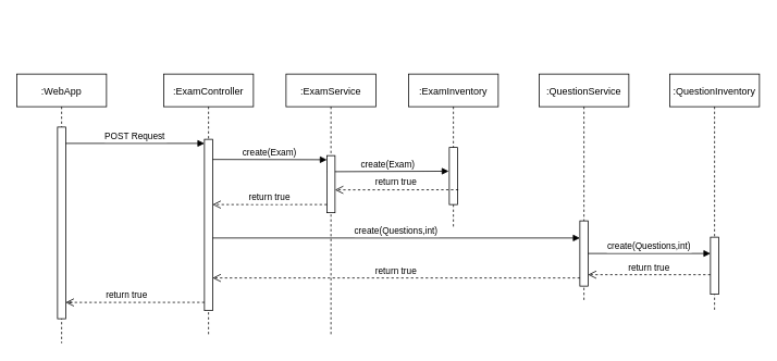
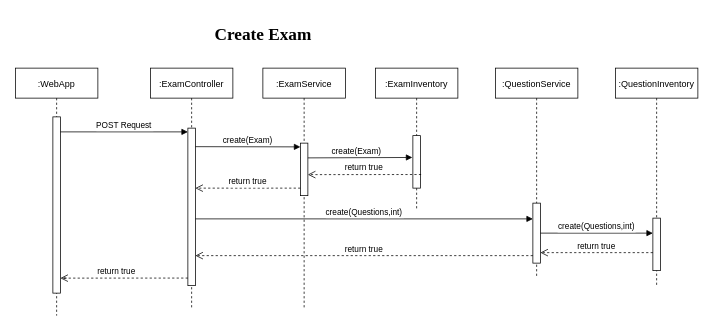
+ <mxCell id="7" value="&lt;h1&gt;&lt;font face=&quot;Tahoma&quot;&gt;&lt;span style=&quot;font-size: 23px&quot;&gt;Create Exam&lt;/span&gt;&lt;/font&gt;&lt;/h1&gt;" style="text;html=1;align=center;verticalAlign=middle;resizable=0;points=[];autosize=1;" parent="1" vertex="1"><mxGeometry x="270" y="20" width="160" height="50" as="geometry" /></mxCell>
